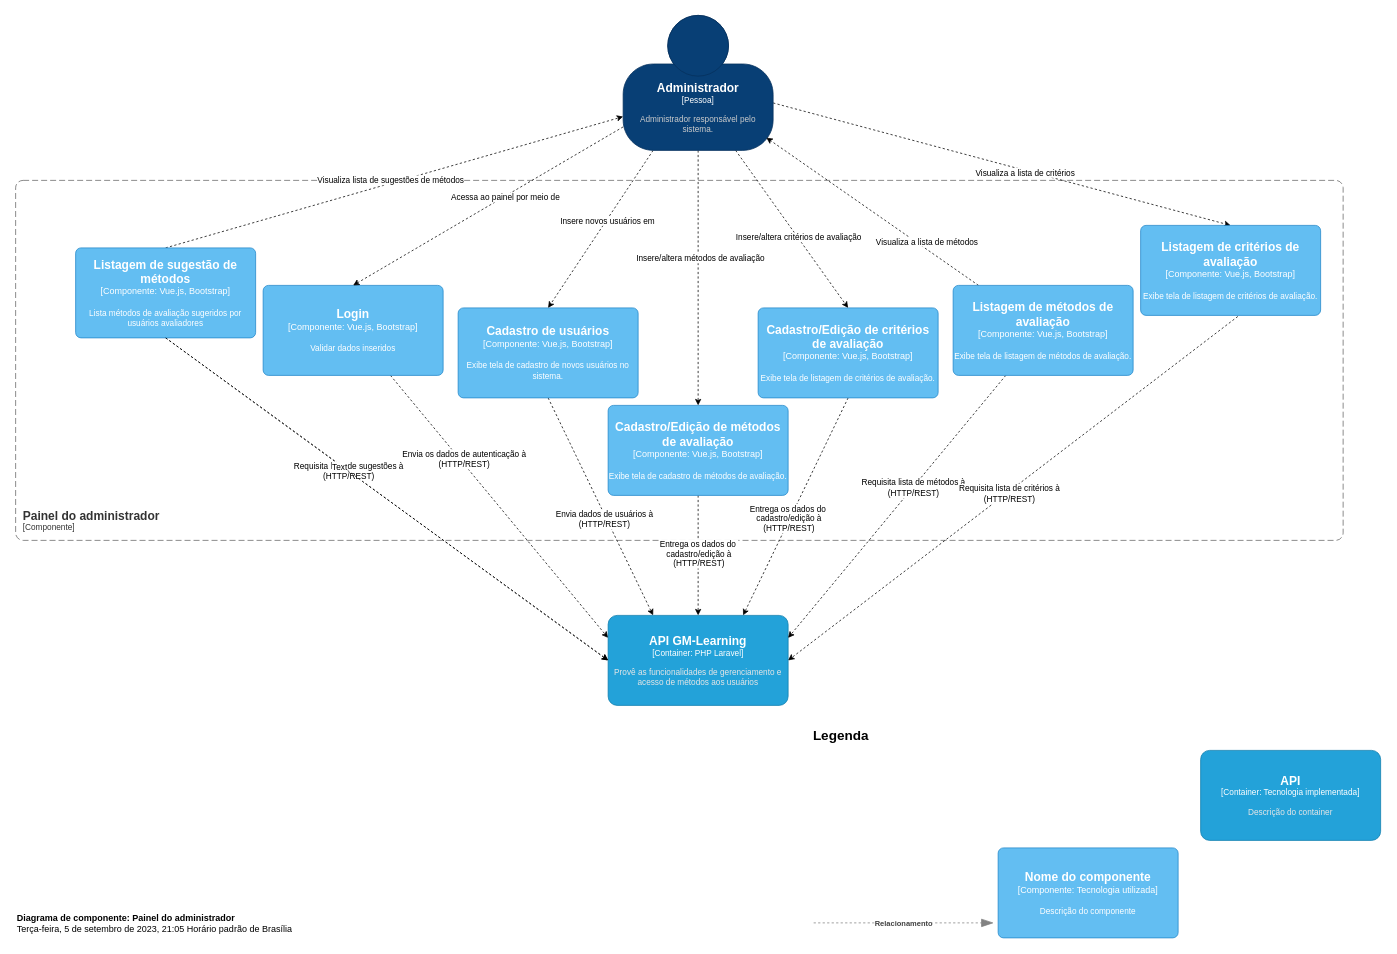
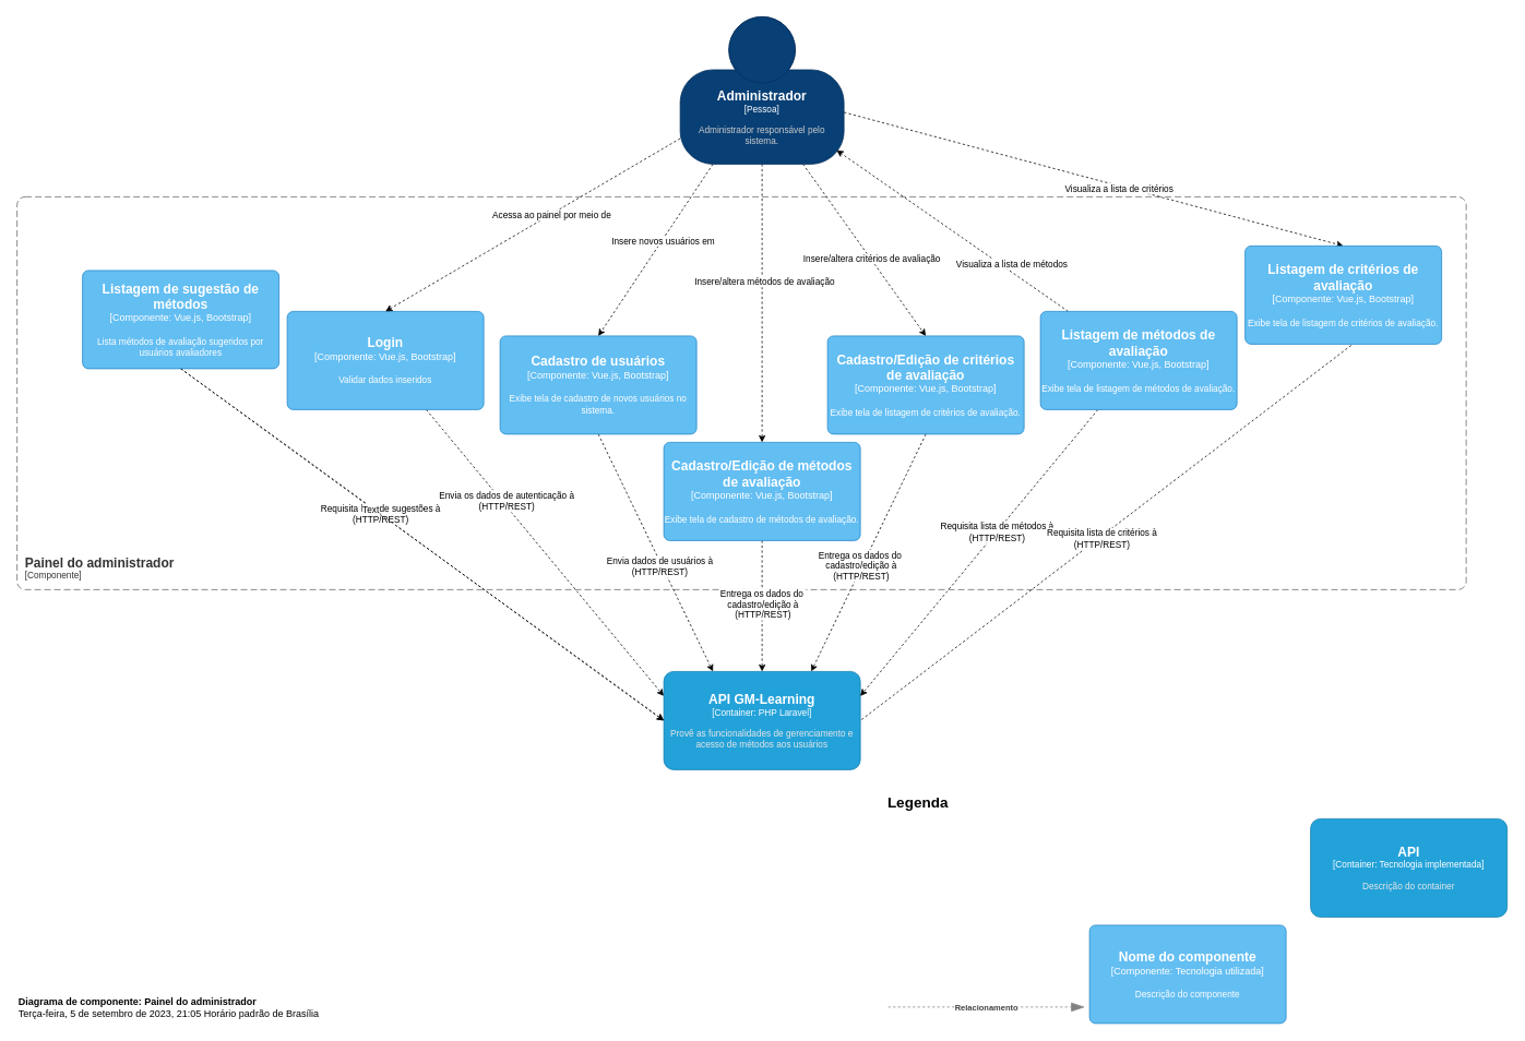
- <mxCell id="35" style="rounded=0;orthogonalLoop=1;jettySize=auto;html=1;entryX=0;entryY=0.75;entryDx=0;entryDy=0;entryPerimeter=0;dashed=1;exitX=0.5;exitY=0;exitDx=0;exitDy=0;exitPerimeter=0;" edge="1" parent="1" source="39" target="25"><mxGeometry relative="1" as="geometry" /></mxCell>
- <mxCell id="36" value="Visualiza lista de sugestões de métodos" style="edgeLabel;html=1;align=center;verticalAlign=middle;resizable=0;points=[];" vertex="1" connectable="0" parent="35"><mxGeometry x="0.044" y="-2" relative="1" as="geometry"><mxPoint x="-19" y="-1" as="offset" /></mxGeometry></mxCell>
- <mxCell id="32" style="rounded=0;orthogonalLoop=1;jettySize=auto;html=1;entryX=1;entryY=0.5;entryDx=0;entryDy=0;entryPerimeter=0;exitX=0.54;exitY=1.012;exitDx=0;exitDy=0;exitPerimeter=0;dashed=1;" edge="1" parent="1" source="34" target="26"><mxGeometry relative="1" as="geometry" /></mxCell>
+ <mxCell id="32" style="rounded=0;orthogonalLoop=1;jettySize=auto;html=1;entryX=1;entryY=0.5;entryDx=0;entryDy=0;entryPerimeter=0;exitX=0.54;exitY=1.012;exitDx=0;exitDy=0;exitPerimeter=0;dashed=1;endArrow=none;" edge="1" parent="1" source="34" target="26"><mxGeometry relative="1" as="geometry" /></mxCell>
